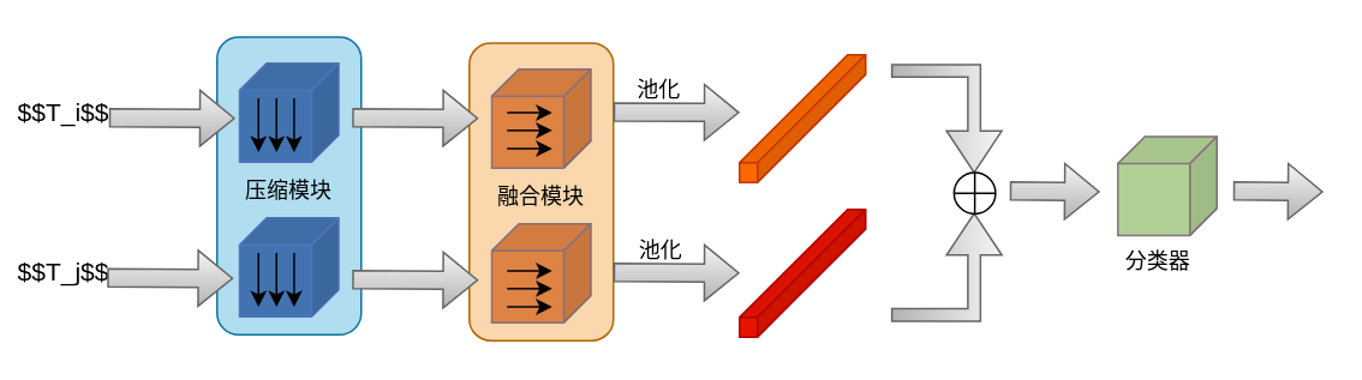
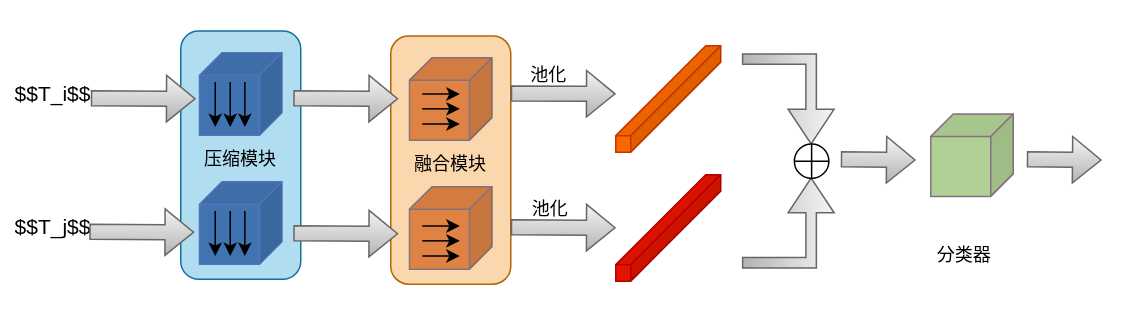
- <mxCell id="39" value="分类器" style="text;html=1;align=center;verticalAlign=middle;whiteSpace=wrap;rounded=0;" vertex="1" parent="1"><mxGeometry x="610" y="130.25" width="65" height="30" as="geometry" /></mxCell>
+ <mxCell id="39" value="分类器" style="text;html=1;align=center;verticalAlign=middle;whiteSpace=wrap;rounded=0;" vertex="1" parent="1"><mxGeometry x="610" y="155.25" width="65" height="30" as="geometry" /></mxCell>
